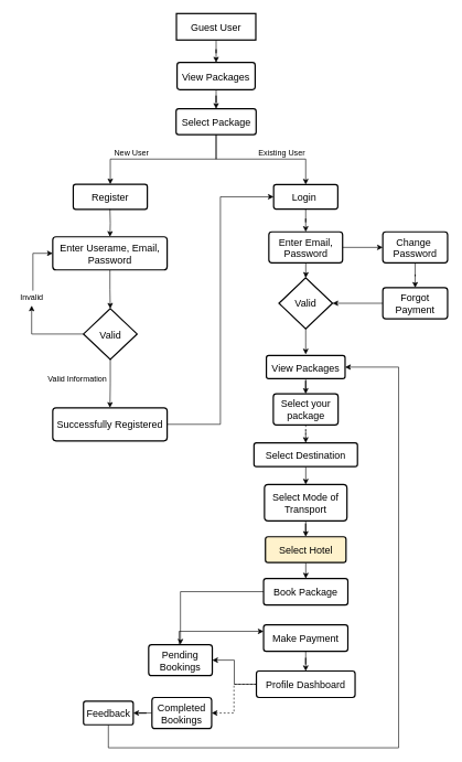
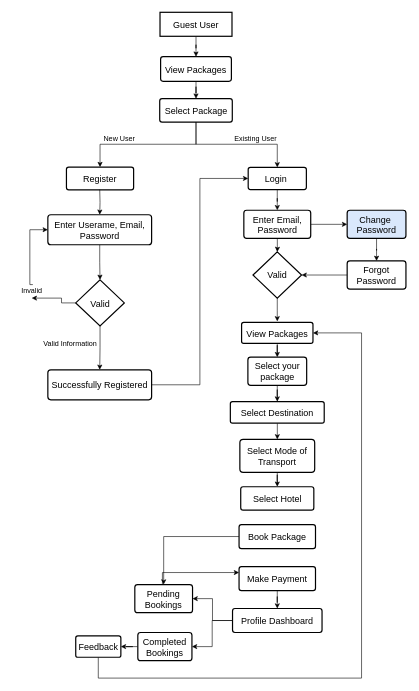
- <mxCell id="11" value="&lt;font style=&quot;font-size: 15px;&quot;&gt;Change&amp;nbsp;&lt;/font&gt;&lt;div&gt;&lt;font style=&quot;font-size: 15px;&quot;&gt;Password&lt;/font&gt;&lt;/div&gt;" style="rounded=1;whiteSpace=wrap;html=1;strokeWidth=2;arcSize=10;" vertex="1" parent="1"><mxGeometry x="578" y="350" width="98" height="47" as="geometry" /></mxCell>
+ <mxCell id="11" value="&lt;font style=&quot;font-size: 15px;&quot;&gt;Change&amp;nbsp;&lt;/font&gt;&lt;div&gt;&lt;font style=&quot;font-size: 15px;&quot;&gt;Password&lt;/font&gt;&lt;/div&gt;" style="rounded=1;whiteSpace=wrap;html=1;strokeWidth=2;arcSize=10;fillColor=#dae8fc;" vertex="1" parent="1"><mxGeometry x="578" y="350" width="98" height="47" as="geometry" /></mxCell>
- <mxCell id="20" value="Invalid" style="text;html=1;align=center;verticalAlign=middle;resizable=0;points=[];autosize=1;strokeColor=none;fillColor=none;arcSize=10;" vertex="1" parent="1"><mxGeometry x="20" y="437" width="53" height="26" as="geometry" /></mxCell>
+ <mxCell id="20" value="Invalid" style="text;html=1;align=center;verticalAlign=middle;resizable=0;points=[];autosize=1;strokeColor=none;fillColor=none;arcSize=10;" vertex="1" parent="1"><mxGeometry x="25" y="472" width="53" height="26" as="geometry" /></mxCell>
- <mxCell id="25" value="&lt;span style=&quot;font-size: 15px;&quot;&gt;Forgot Payment&lt;/span&gt;" style="rounded=1;whiteSpace=wrap;html=1;strokeWidth=2;arcSize=10;" vertex="1" parent="1"><mxGeometry x="578" y="434.5" width="98" height="47" as="geometry" /></mxCell>
+ <mxCell id="25" value="&lt;span style=&quot;font-size: 15px;&quot;&gt;Forgot Password&lt;/span&gt;" style="rounded=1;whiteSpace=wrap;html=1;strokeWidth=2;arcSize=10;" vertex="1" parent="1"><mxGeometry x="578" y="434.5" width="98" height="47" as="geometry" /></mxCell>
- <mxCell id="28" style="edgeStyle=orthogonalEdgeStyle;rounded=0;orthogonalLoop=1;jettySize=auto;html=1;entryX=0.5;entryY=0;entryDx=0;entryDy=0;arcSize=10;dashed=1;" edge="1" parent="1" source="29" target="31"><mxGeometry relative="1" as="geometry" /></mxCell>
+ <mxCell id="28" style="edgeStyle=orthogonalEdgeStyle;rounded=0;orthogonalLoop=1;jettySize=auto;html=1;entryX=0.5;entryY=0;entryDx=0;entryDy=0;arcSize=10;" edge="1" parent="1" source="29" target="31"><mxGeometry relative="1" as="geometry" /></mxCell>
- <mxCell id="35" value="&lt;span style=&quot;font-size: 15px;&quot;&gt;Select Hotel&lt;/span&gt;" style="rounded=1;whiteSpace=wrap;html=1;strokeWidth=2;arcSize=10;fillColor=#fff2cc;" vertex="1" parent="1"><mxGeometry x="400.56" y="811" width="121.87" height="39" as="geometry" /></mxCell>
+ <mxCell id="35" value="&lt;span style=&quot;font-size: 15px;&quot;&gt;Select Hotel&lt;/span&gt;" style="rounded=1;whiteSpace=wrap;html=1;strokeWidth=2;arcSize=10;" vertex="1" parent="1"><mxGeometry x="400.56" y="811" width="121.87" height="39" as="geometry" /></mxCell>
- <mxCell id="34" style="edgeStyle=orthogonalEdgeStyle;rounded=0;orthogonalLoop=1;jettySize=auto;html=1;entryX=0.5;entryY=0;entryDx=0;entryDy=0;arcSize=10;" edge="1" parent="1" source="35" target="37"><mxGeometry relative="1" as="geometry" /></mxCell>
- <mxCell id="49" style="edgeStyle=orthogonalEdgeStyle;rounded=0;orthogonalLoop=1;jettySize=auto;html=1;entryX=1;entryY=0.5;entryDx=0;entryDy=0;dashed=1;" edge="1" parent="1" source="50" target="54"><mxGeometry relative="1" as="geometry" /></mxCell>
+ <mxCell id="49" style="edgeStyle=orthogonalEdgeStyle;rounded=0;orthogonalLoop=1;jettySize=auto;html=1;entryX=1;entryY=0.5;entryDx=0;entryDy=0;" edge="1" parent="1" source="50" target="54"><mxGeometry relative="1" as="geometry" /></mxCell>
